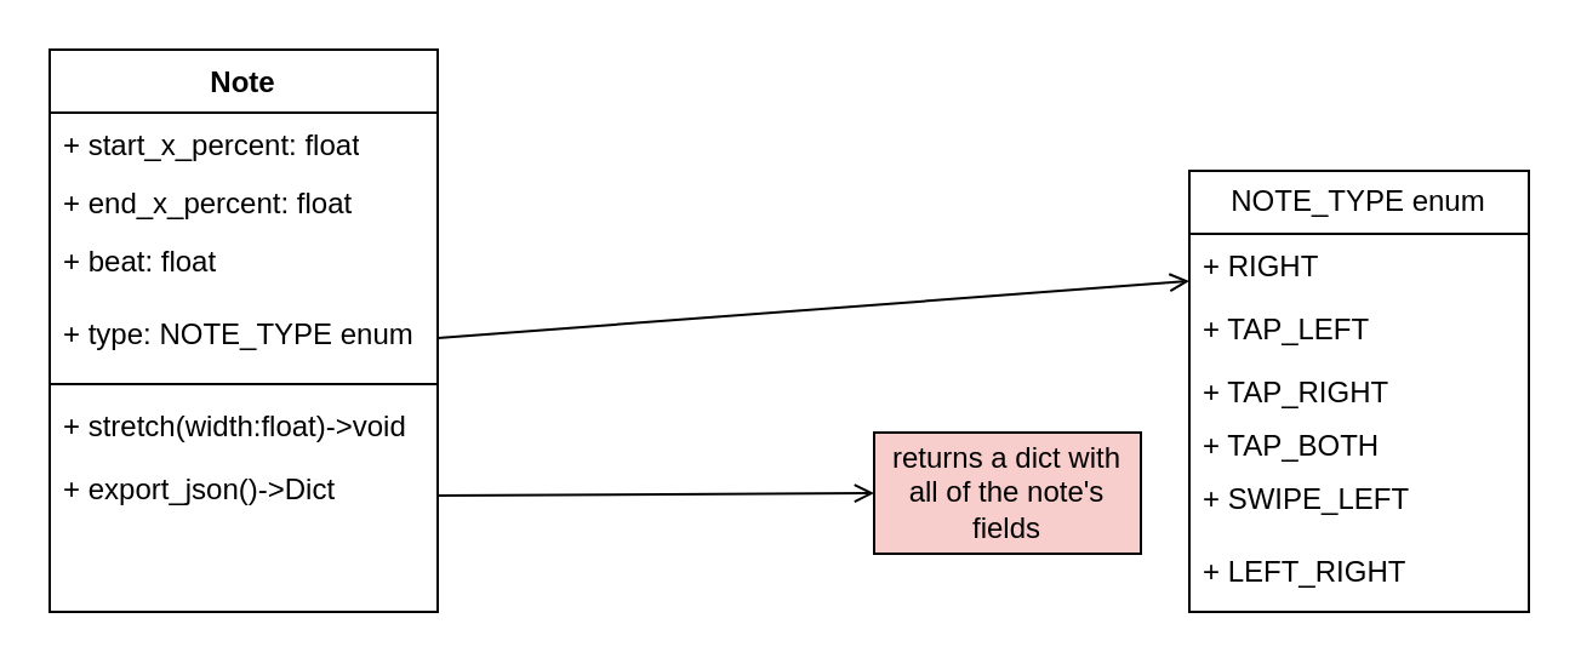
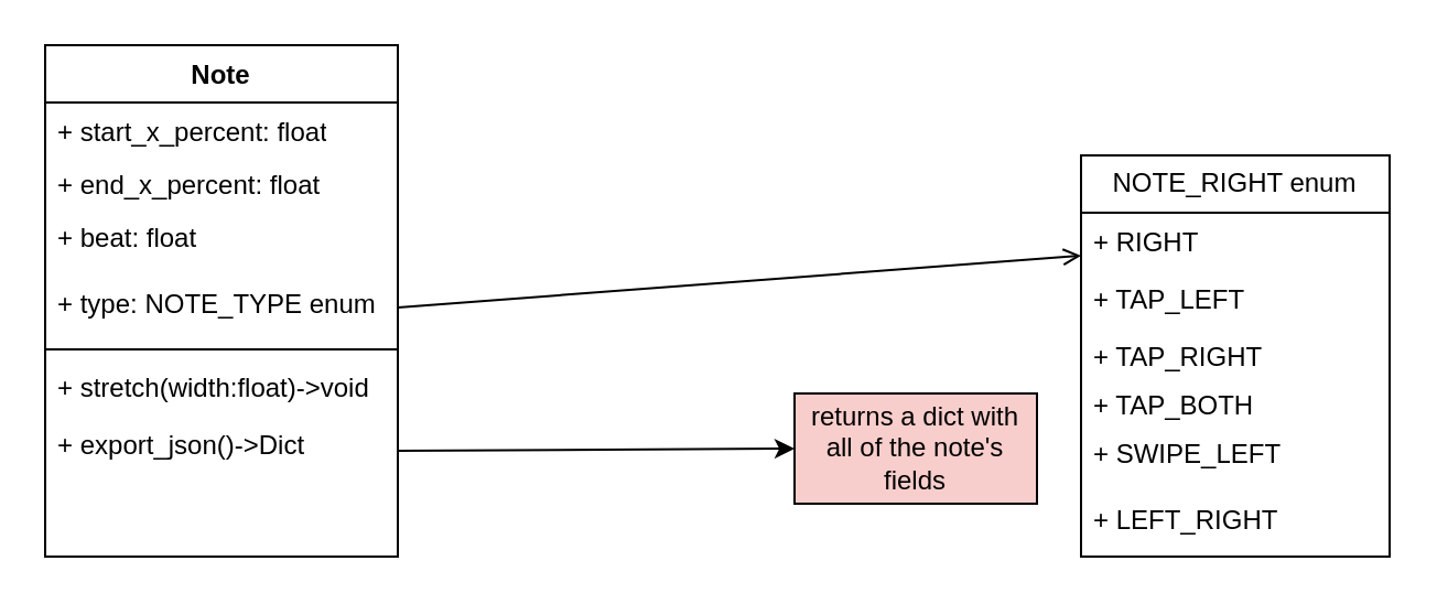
- <mxCell id="10" value="NOTE_TYPE enum" style="swimlane;fontStyle=0;childLayout=stackLayout;horizontal=1;startSize=26;fillColor=none;horizontalStack=0;resizeParent=1;resizeParentMax=0;resizeLast=0;collapsible=1;marginBottom=0;whiteSpace=wrap;html=1;" vertex="1" parent="1"><mxGeometry x="490" y="70" width="140" height="182" as="geometry"><mxRectangle x="500" y="129" width="150" height="30" as="alternateBounds" /></mxGeometry></mxCell>
+ <mxCell id="10" value="NOTE_RIGHT enum" style="swimlane;fontStyle=0;childLayout=stackLayout;horizontal=1;startSize=26;fillColor=none;horizontalStack=0;resizeParent=1;resizeParentMax=0;resizeLast=0;collapsible=1;marginBottom=0;whiteSpace=wrap;html=1;" vertex="1" parent="1"><mxGeometry x="490" y="70" width="140" height="182" as="geometry"><mxRectangle x="500" y="129" width="150" height="30" as="alternateBounds" /></mxGeometry></mxCell>
- <mxCell id="19" value="" style="endArrow=open;html=1;rounded=0;exitX=1;exitY=0.25;exitDx=0;exitDy=0;exitPerimeter=0;entryX=0;entryY=0.5;entryDx=0;entryDy=0;" edge="1" parent="1" source="9" target="18"><mxGeometry width="50" height="50" relative="1" as="geometry"><mxPoint x="240" y="280" as="sourcePoint" /><mxPoint x="290" y="230" as="targetPoint" /></mxGeometry></mxCell>
+ <mxCell id="19" value="" style="endArrow=classic;html=1;rounded=0;exitX=1;exitY=0.25;exitDx=0;exitDy=0;exitPerimeter=0;entryX=0;entryY=0.5;entryDx=0;entryDy=0;" edge="1" parent="1" source="9" target="18"><mxGeometry width="50" height="50" relative="1" as="geometry"><mxPoint x="240" y="280" as="sourcePoint" /><mxPoint x="290" y="230" as="targetPoint" /></mxGeometry></mxCell>
